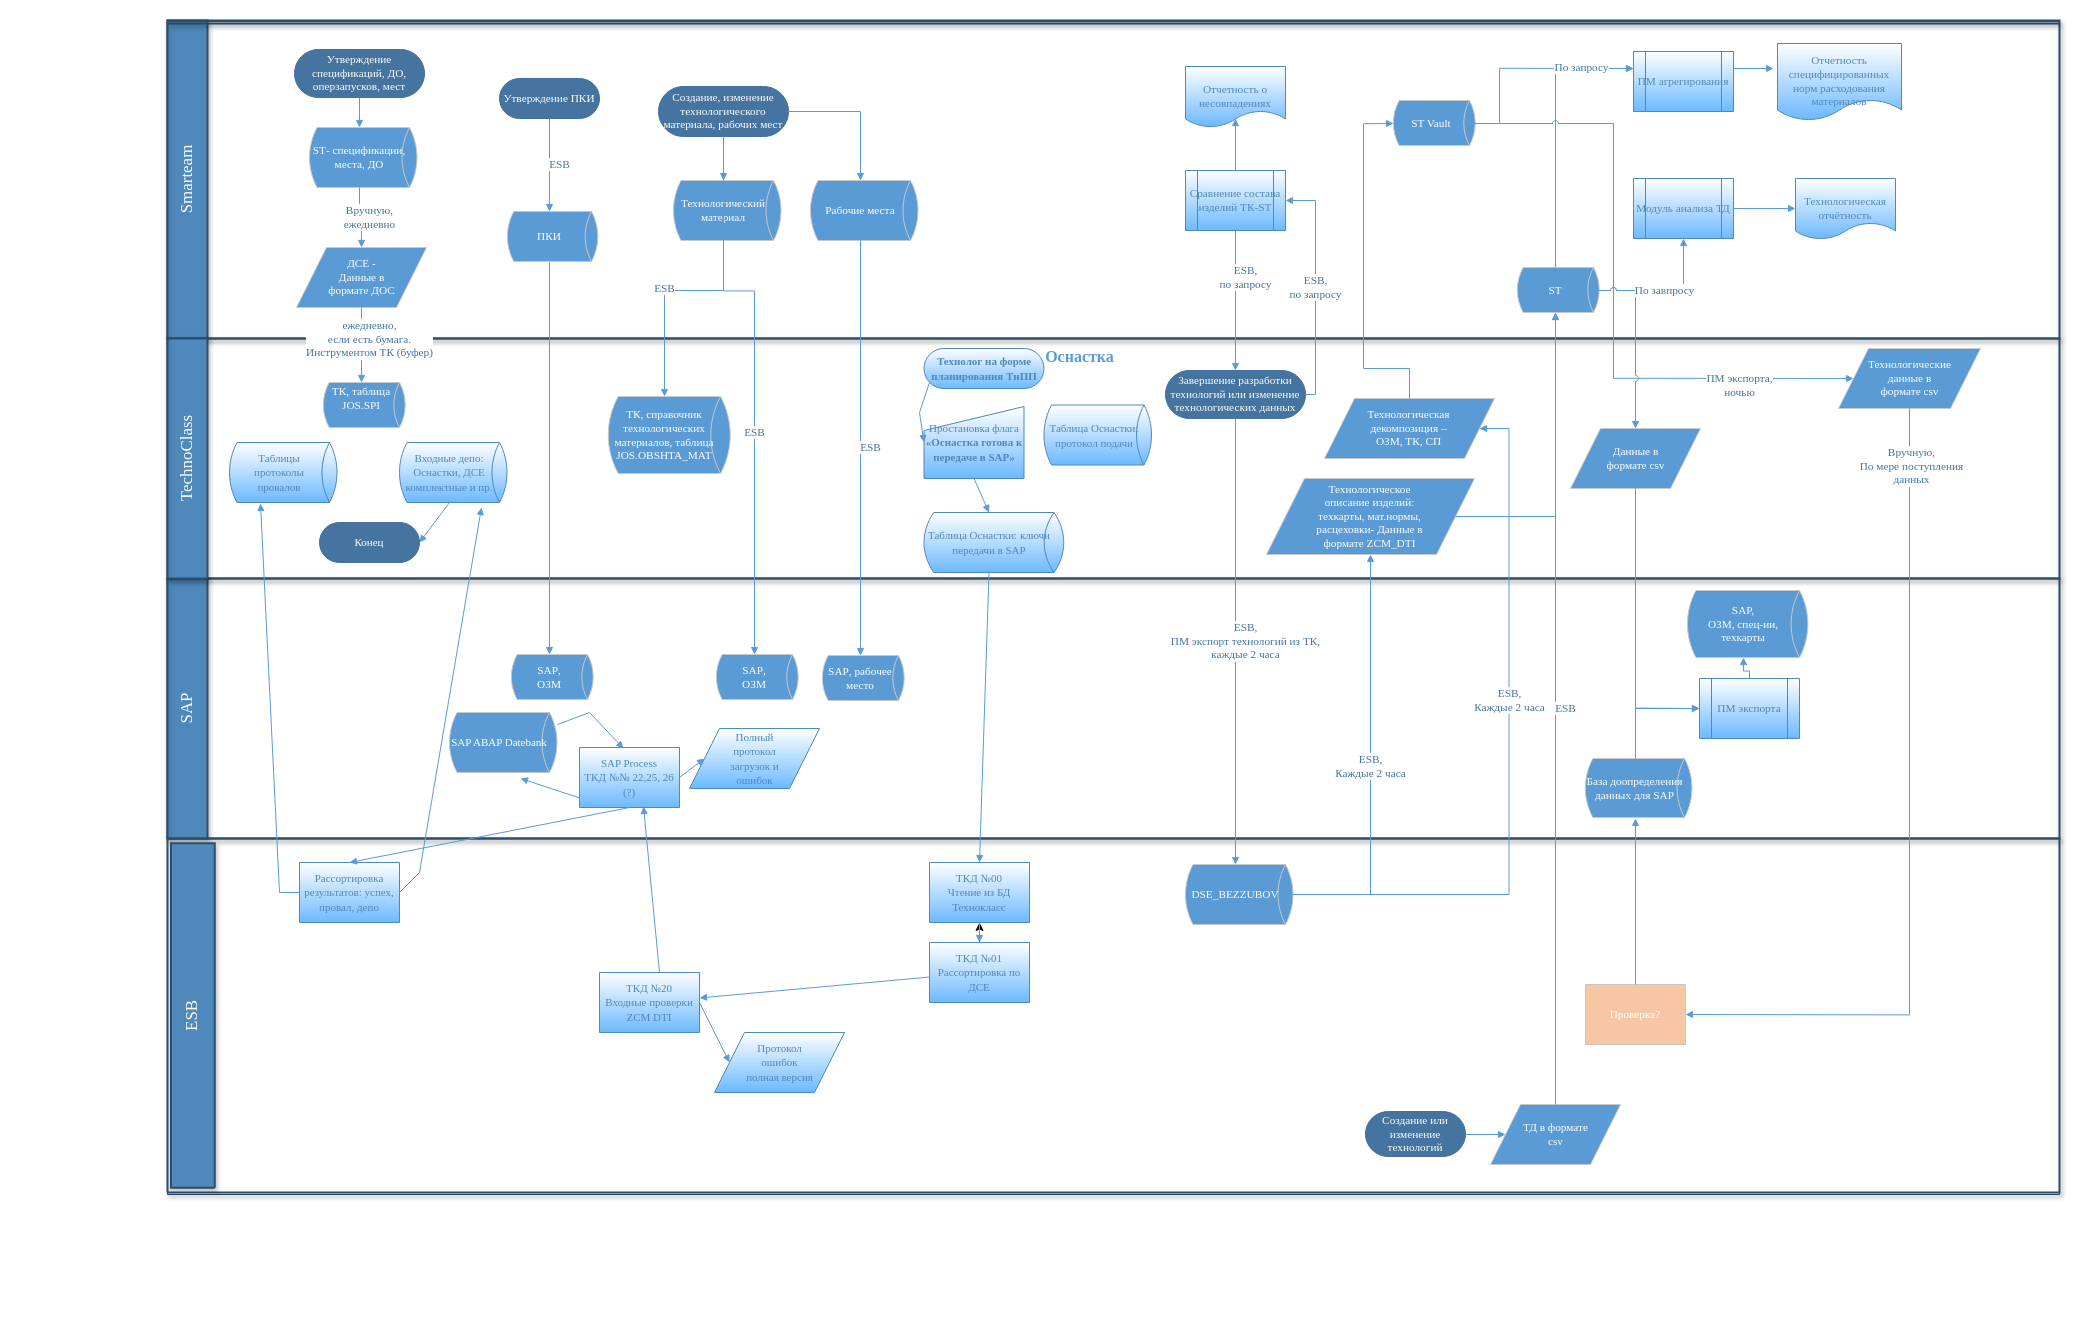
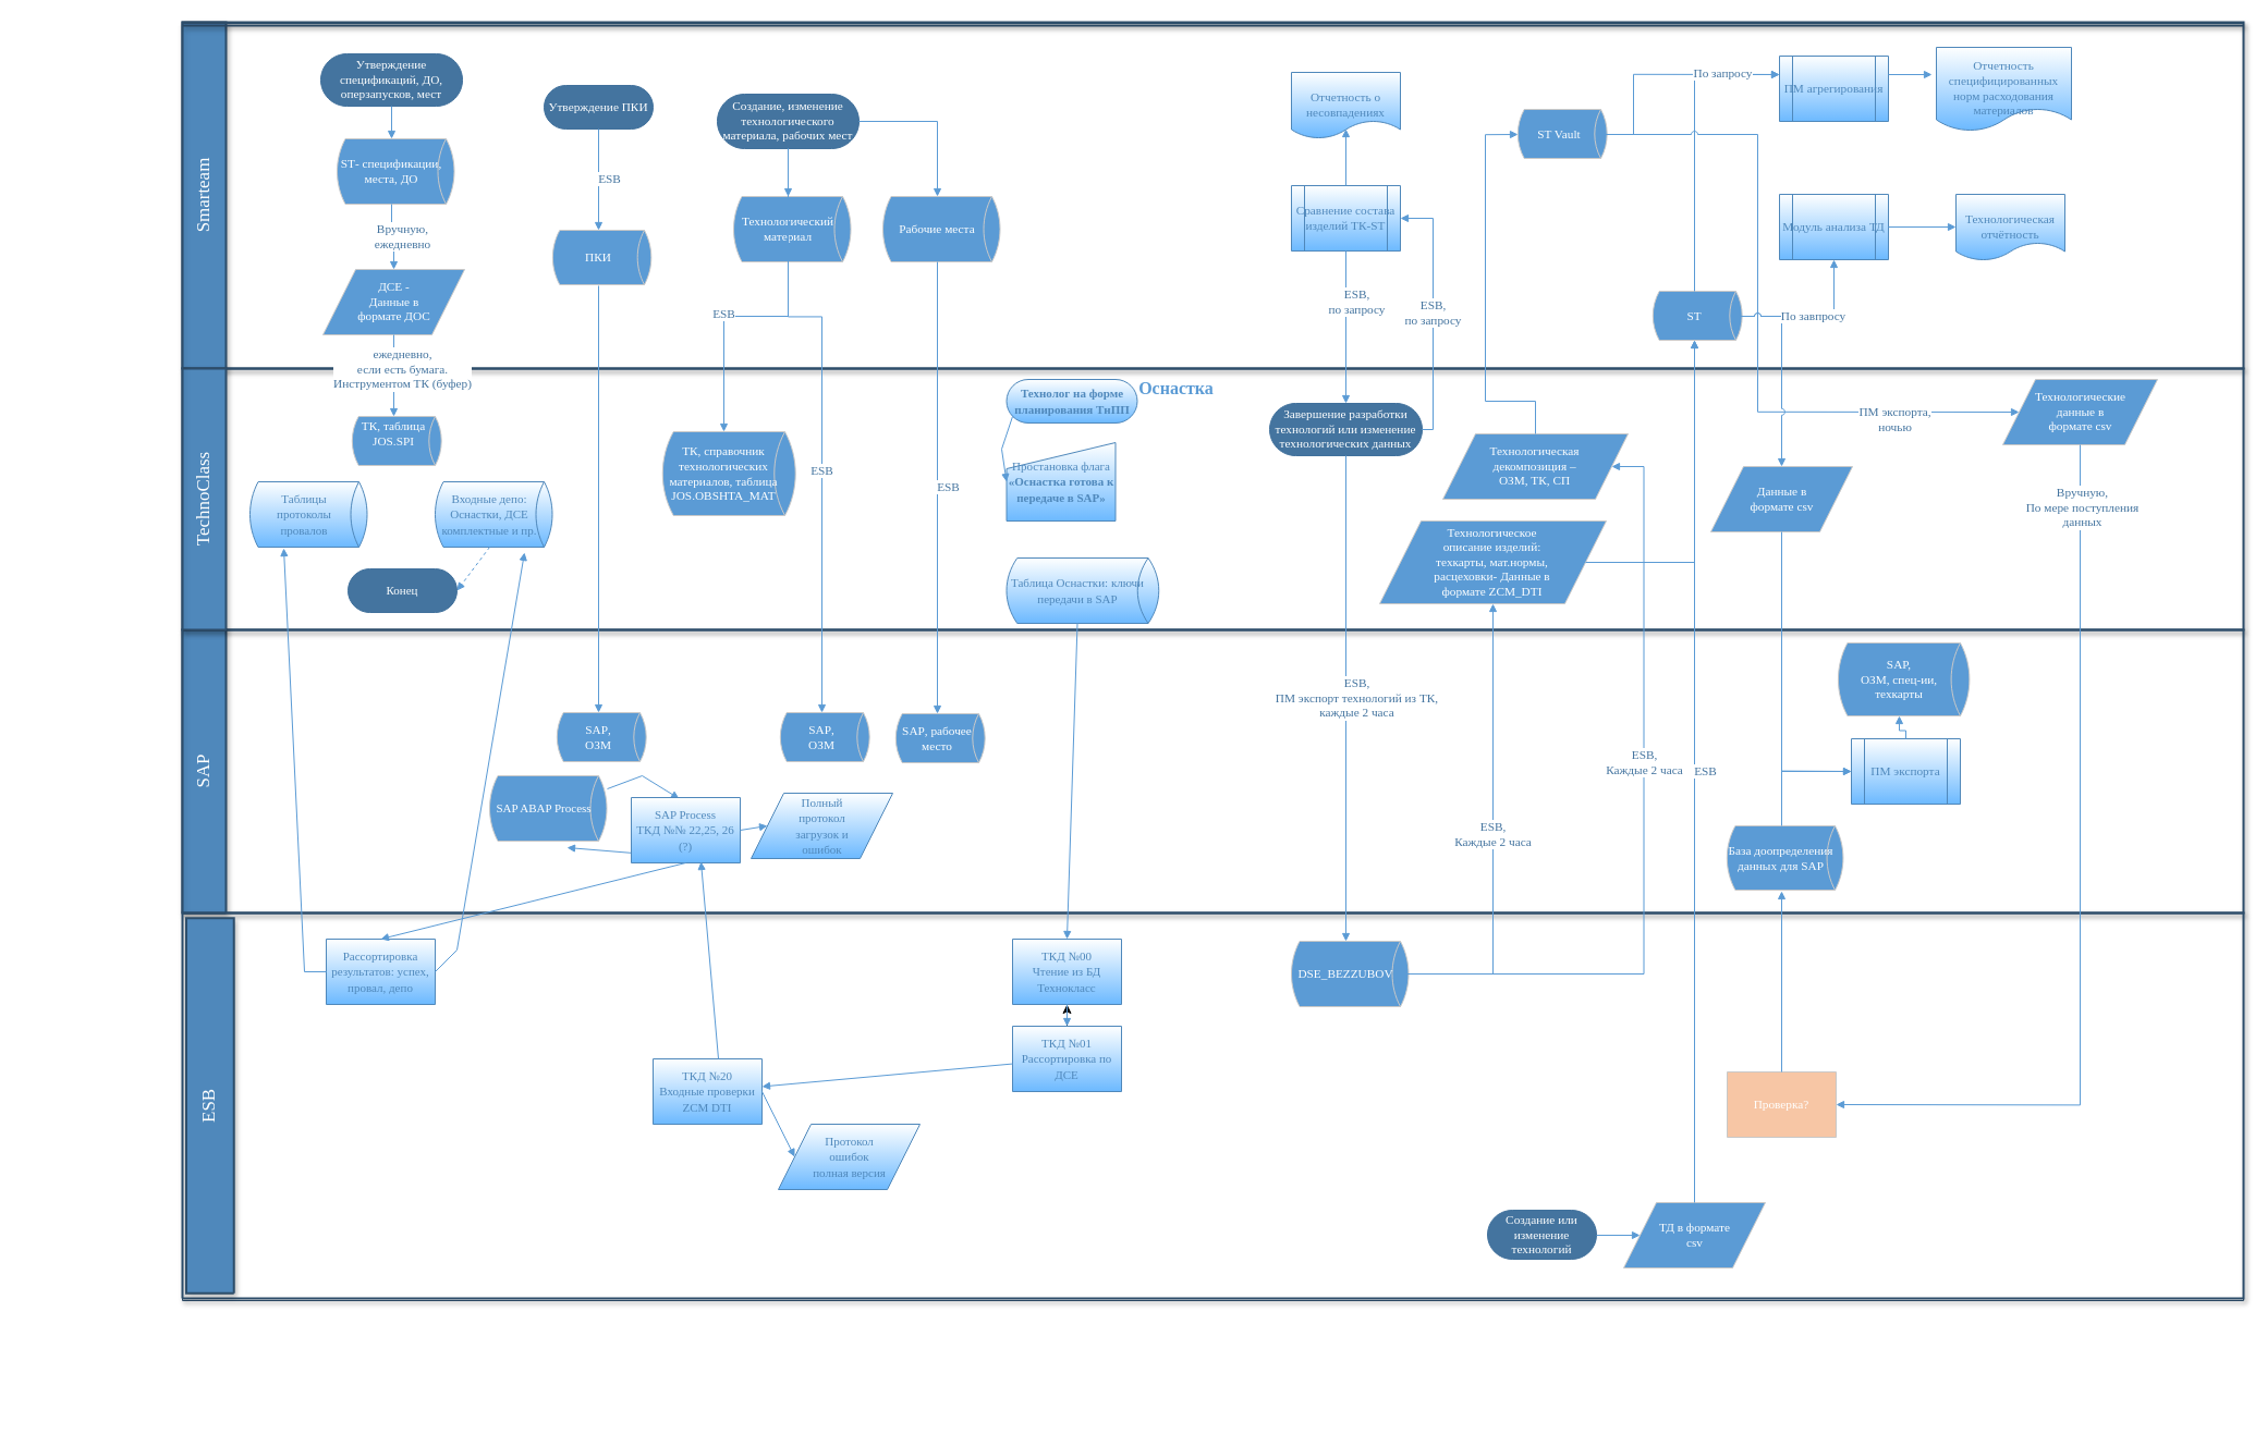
- <mxCell id="78" value="&lt;p style=&quot;align:center;margin-left:0;margin-right:0;margin-top:0px;margin-bottom:0px;text-indent:0;valign:middle;direction:ltr;&quot;&gt;&lt;font style=&quot;font-size:11px;font-family:Calibri;color:#4f88bb;direction:ltr;letter-spacing:0px;line-height:120%;opacity:1&quot;&gt;Таблица Оснастки: протокол  подачи&lt;br/&gt;&lt;/font&gt;&lt;/p&gt;" style="verticalAlign=middle;align=center;vsdxID=5;fillColor=#feffff;gradientColor=#6cb9ff;shape=stencil(1VNBEoMgDHwNRxyEqT7Atv9gKipTCk6kVX9fKGrVKYceeuhtN9kksyQgVnQNbwWipLNgrqKXpW0QOyJKpW4ESOsQYifEisqAqMHcdRl4y73So5t5+A5DqMuTg6+hZAycvNg5SJXUK2lKSFzK4eIyMEkzluRTXxjn6iyhUyzScOED5oPsMBjLrTR6PY4oDrXAbhyuFK83qa4Xol2F07iXve159Fduso2bzy/5Ey8OvPdZSaXCOSz52LL/boMk6nrn2IH9xbtQ+C3s9AQ=);strokeColor=#4f88bb;spacingTop=-1;spacingBottom=-1;spacingLeft=-1;spacingRight=-1;labelBackgroundColor=none;rounded=0;html=1;whiteSpace=wrap;" vertex="1" parent="1"><mxGeometry x="1043.5" y="404.5" width="100" height="60" as="geometry" /></mxCell>
- <mxCell id="81" style="vsdxID=9;edgeStyle=none;startArrow=none;endArrow=block;startSize=5;endSize=5;strokeColor=#5b9bd5;spacingTop=0;spacingBottom=0;spacingLeft=0;spacingRight=0;verticalAlign=middle;html=1;labelBackgroundColor=#ffffff;rounded=0;exitX=0.5;exitY=1;exitDx=0;exitDy=0;exitPerimeter=0;entryX=0.5;entryY=0;entryDx=0;entryDy=0;entryPerimeter=0;" edge="1" source="76" target="77" parent="1"><mxGeometry relative="1" as="geometry"><mxPoint x="10" as="offset" /><Array as="points" /></mxGeometry></mxCell>
- <mxCell id="94" style="vsdxID=68;edgeStyle=none;startArrow=none;endArrow=block;startSize=5;endSize=5;strokeColor=#5b9bd5;spacingTop=0;spacingBottom=0;spacingLeft=0;spacingRight=0;verticalAlign=middle;html=1;labelBackgroundColor=#ffffff;rounded=0;exitX=0.5;exitY=1;exitDx=0;exitDy=0;exitPerimeter=0;entryX=1;entryY=0.5;entryDx=0;entryDy=0;entryPerimeter=0;" edge="1" source="92" target="95" parent="1"><mxGeometry relative="1" as="geometry"><mxPoint as="offset" /><Array as="points" /></mxGeometry></mxCell>
+ <mxCell id="94" style="vsdxID=68;edgeStyle=none;startArrow=none;endArrow=block;startSize=5;endSize=5;strokeColor=#5b9bd5;spacingTop=0;spacingBottom=0;spacingLeft=0;spacingRight=0;verticalAlign=middle;html=1;labelBackgroundColor=#ffffff;rounded=0;exitX=0.5;exitY=1;exitDx=0;exitDy=0;exitPerimeter=0;entryX=1;entryY=0.5;entryDx=0;entryDy=0;entryPerimeter=0;dashed=1;" edge="1" source="92" target="95" parent="1"><mxGeometry relative="1" as="geometry"><mxPoint as="offset" /><Array as="points" /></mxGeometry></mxCell>
- <mxCell id="83" value="&lt;font style=&quot;font-size:11px;font-family:Calibri;color:#feffff;direction:ltr;letter-spacing:0px;line-height:120%;opacity:1&quot;&gt;SAP ABAP Datebank&lt;br/&gt;&lt;/font&gt;" style="verticalAlign=middle;align=center;vsdxID=24;fillColor=#5b9bd5;gradientColor=none;shape=stencil(1VNBEoMgDHwNRxyEqT7Atv9gKipTCk6kVX9fKGrVKYceeuhtN9kksyQgVnQNbwWipLNgrqKXpW0QOyJKpW4ESOsQYifEisqAqMHcdRl4y73So5t5+A5DqMuTg6+hZAycvNg5SJXUK2lKSFzK4eIyMEkzluRTXxjn6iyhUyzScOED5oPsMBjLrTR6PY4oDrXAbhyuFK83qa4Xol2F07iXve159Fduso2bzy/5Ey8OvPdZSaXCOSz52LL/boMk6nrn2IH9xbtQ+C3s9AQ=);strokeColor=#c8c8c8;spacingTop=-1;spacingBottom=-1;spacingLeft=-1;spacingRight=-1;labelBackgroundColor=none;rounded=0;html=1;whiteSpace=wrap;" vertex="1" parent="1"><mxGeometry x="449" y="712" width="100" height="60" as="geometry" /></mxCell>
+ <mxCell id="83" value="&lt;font style=&quot;font-size:11px;font-family:Calibri;color:#feffff;direction:ltr;letter-spacing:0px;line-height:120%;opacity:1&quot;&gt;SAP ABAP Process&lt;br/&gt;&lt;/font&gt;" style="verticalAlign=middle;align=center;vsdxID=24;fillColor=#5b9bd5;gradientColor=none;shape=stencil(1VNBEoMgDHwNRxyEqT7Atv9gKipTCk6kVX9fKGrVKYceeuhtN9kksyQgVnQNbwWipLNgrqKXpW0QOyJKpW4ESOsQYifEisqAqMHcdRl4y73So5t5+A5DqMuTg6+hZAycvNg5SJXUK2lKSFzK4eIyMEkzluRTXxjn6iyhUyzScOED5oPsMBjLrTR6PY4oDrXAbhyuFK83qa4Xol2F07iXve159Fduso2bzy/5Ey8OvPdZSaXCOSz52LL/boMk6nrn2IH9xbtQ+C3s9AQ=);strokeColor=#c8c8c8;spacingTop=-1;spacingBottom=-1;spacingLeft=-1;spacingRight=-1;labelBackgroundColor=none;rounded=0;html=1;whiteSpace=wrap;" vertex="1" parent="1"><mxGeometry x="449" y="712" width="100" height="60" as="geometry" /></mxCell>
- <mxCell id="86" value="&lt;p style=&quot;align:center;margin-left:0;margin-right:0;margin-top:0px;margin-bottom:0px;text-indent:0;valign:middle;direction:ltr;&quot;&gt;&lt;font style=&quot;font-size:11px;font-family:Calibri;color:#4f88bb;direction:ltr;letter-spacing:0px;line-height:120%;opacity:1&quot;&gt;SAP Process &lt;/font&gt;&lt;font style=&quot;font-size:11px;font-family:Themed;color:#4f88bb;direction:ltr;letter-spacing:0px;line-height:120%;opacity:1&quot;&gt;&lt;br/&gt;&lt;/font&gt;&lt;font style=&quot;font-size:11px;font-family:Themed;color:#4f88bb;direction:ltr;letter-spacing:0px;line-height:120%;opacity:1&quot;&gt;ТКД №№ 22,25, 26 (?)&lt;br/&gt;&lt;/font&gt;&lt;/p&gt;" style="verticalAlign=middle;align=center;vsdxID=20;fillColor=#feffff;gradientColor=#6cb9ff;shape=stencil(nZBLDoAgDERP0z3SIyjew0SURgSD+Lu9kMZoXLhwN9O+tukAlrNpJg1SzDH4QW/URgNYgZTkjA4UkwJUgGXng+6DX1zLfmoymdXo17xh5zmRJ6Q42BWCfc2oJfdAr+Yv+AP9Cb7OJ3H/2JG1HNGz/84klThPVCc=);strokeColor=#4f88bb;spacingTop=-1;spacingBottom=-1;spacingLeft=-1;spacingRight=-1;labelBackgroundColor=none;rounded=0;html=1;whiteSpace=wrap;" vertex="1" parent="1"><mxGeometry x="579" y="747" width="100" height="60" as="geometry" /></mxCell>
+ <mxCell id="86" value="&lt;p style=&quot;align:center;margin-left:0;margin-right:0;margin-top:0px;margin-bottom:0px;text-indent:0;valign:middle;direction:ltr;&quot;&gt;&lt;font style=&quot;font-size:11px;font-family:Calibri;color:#4f88bb;direction:ltr;letter-spacing:0px;line-height:120%;opacity:1&quot;&gt;SAP Process &lt;/font&gt;&lt;font style=&quot;font-size:11px;font-family:Themed;color:#4f88bb;direction:ltr;letter-spacing:0px;line-height:120%;opacity:1&quot;&gt;&lt;br/&gt;&lt;/font&gt;&lt;font style=&quot;font-size:11px;font-family:Themed;color:#4f88bb;direction:ltr;letter-spacing:0px;line-height:120%;opacity:1&quot;&gt;ТКД №№ 22,25, 26 (?)&lt;br/&gt;&lt;/font&gt;&lt;/p&gt;" style="verticalAlign=middle;align=center;vsdxID=20;fillColor=#feffff;gradientColor=#6cb9ff;shape=stencil(nZBLDoAgDERP0z3SIyjew0SURgSD+Lu9kMZoXLhwN9O+tukAlrNpJg1SzDH4QW/URgNYgZTkjA4UkwJUgGXng+6DX1zLfmoymdXo17xh5zmRJ6Q42BWCfc2oJfdAr+Yv+AP9Cb7OJ3H/2JG1HNGz/84klThPVCc=);strokeColor=#4f88bb;spacingTop=-1;spacingBottom=-1;spacingLeft=-1;spacingRight=-1;labelBackgroundColor=none;rounded=0;html=1;whiteSpace=wrap;" vertex="1" parent="1"><mxGeometry x="579" y="732" width="100" height="60" as="geometry" /></mxCell>
